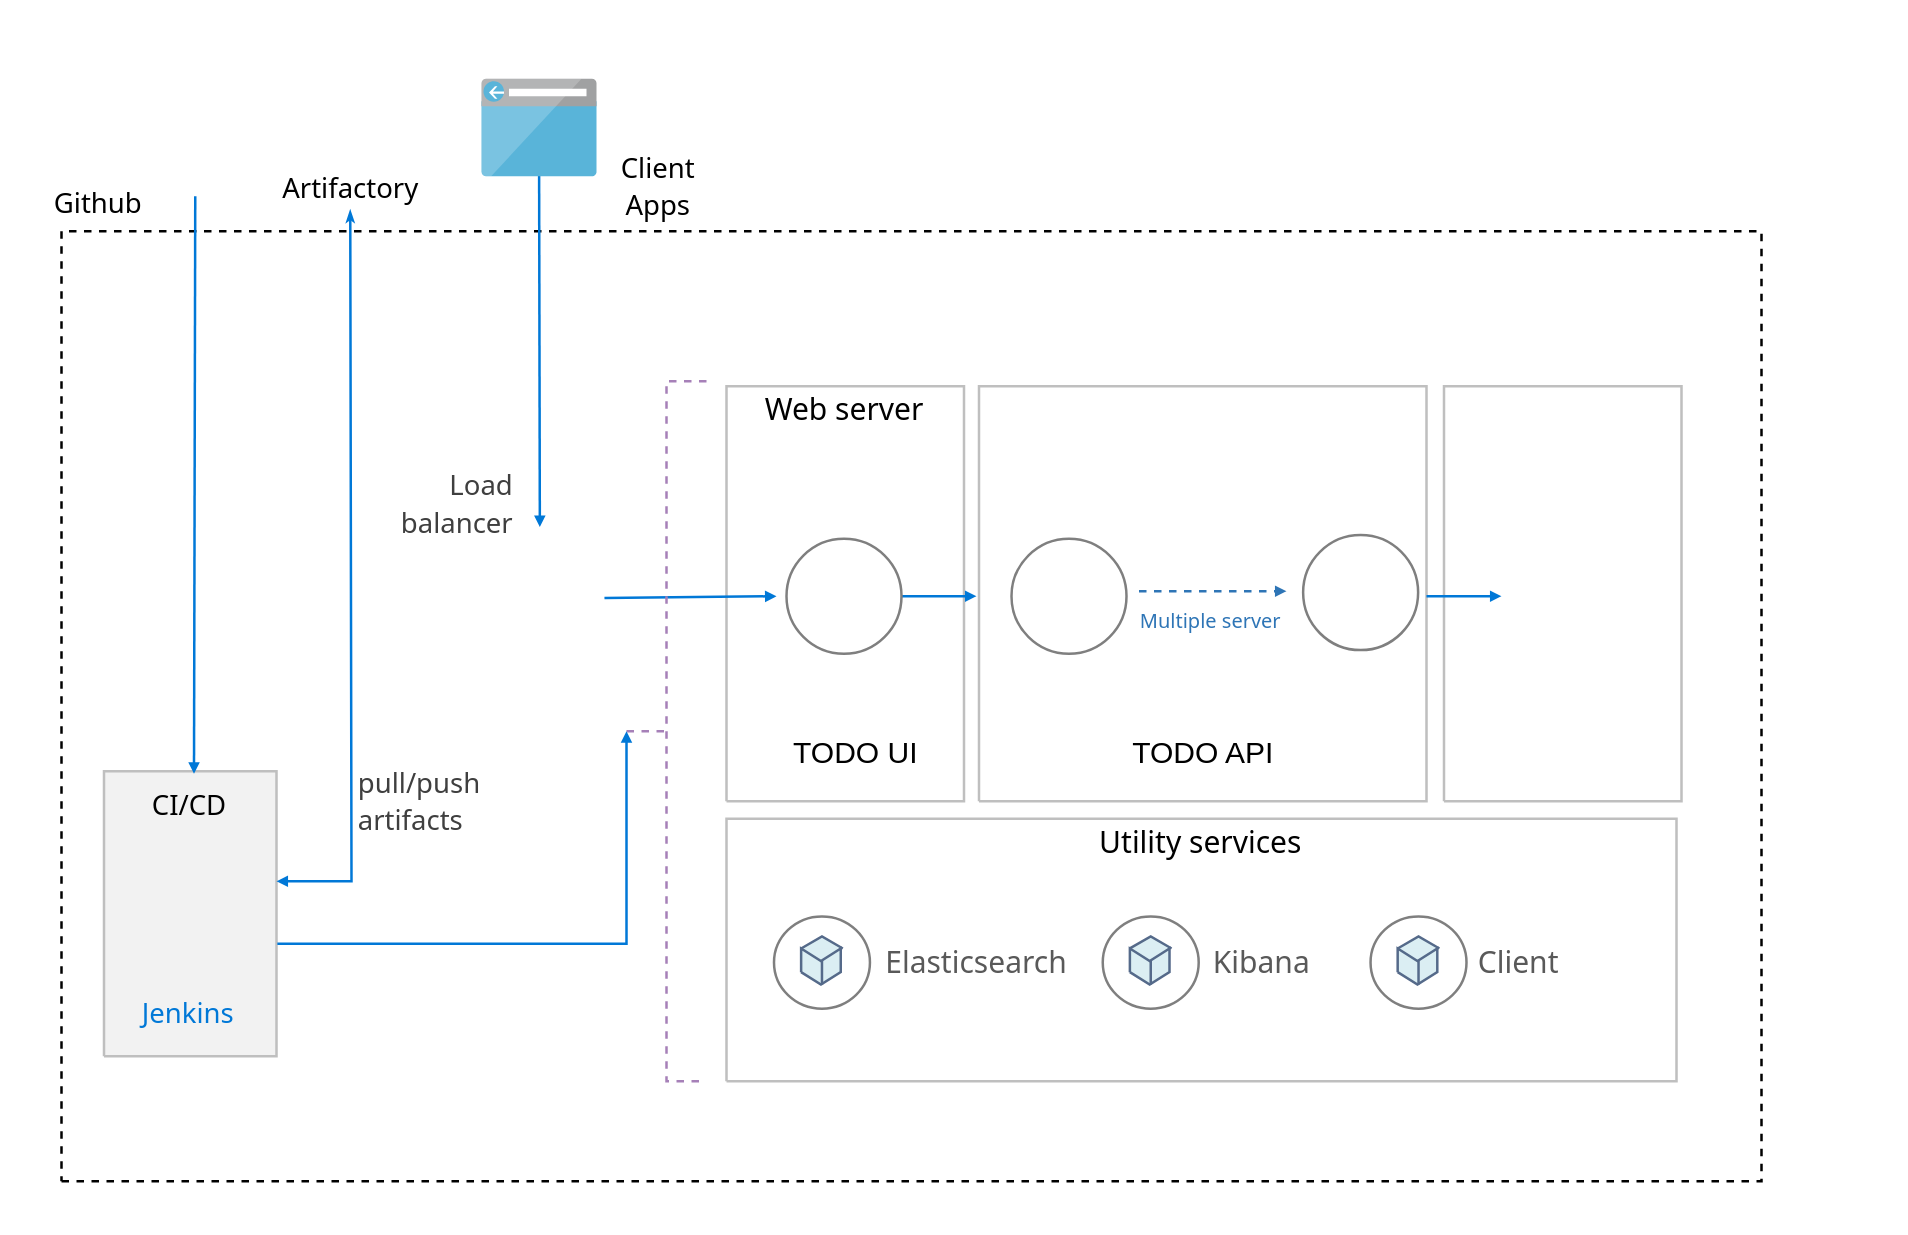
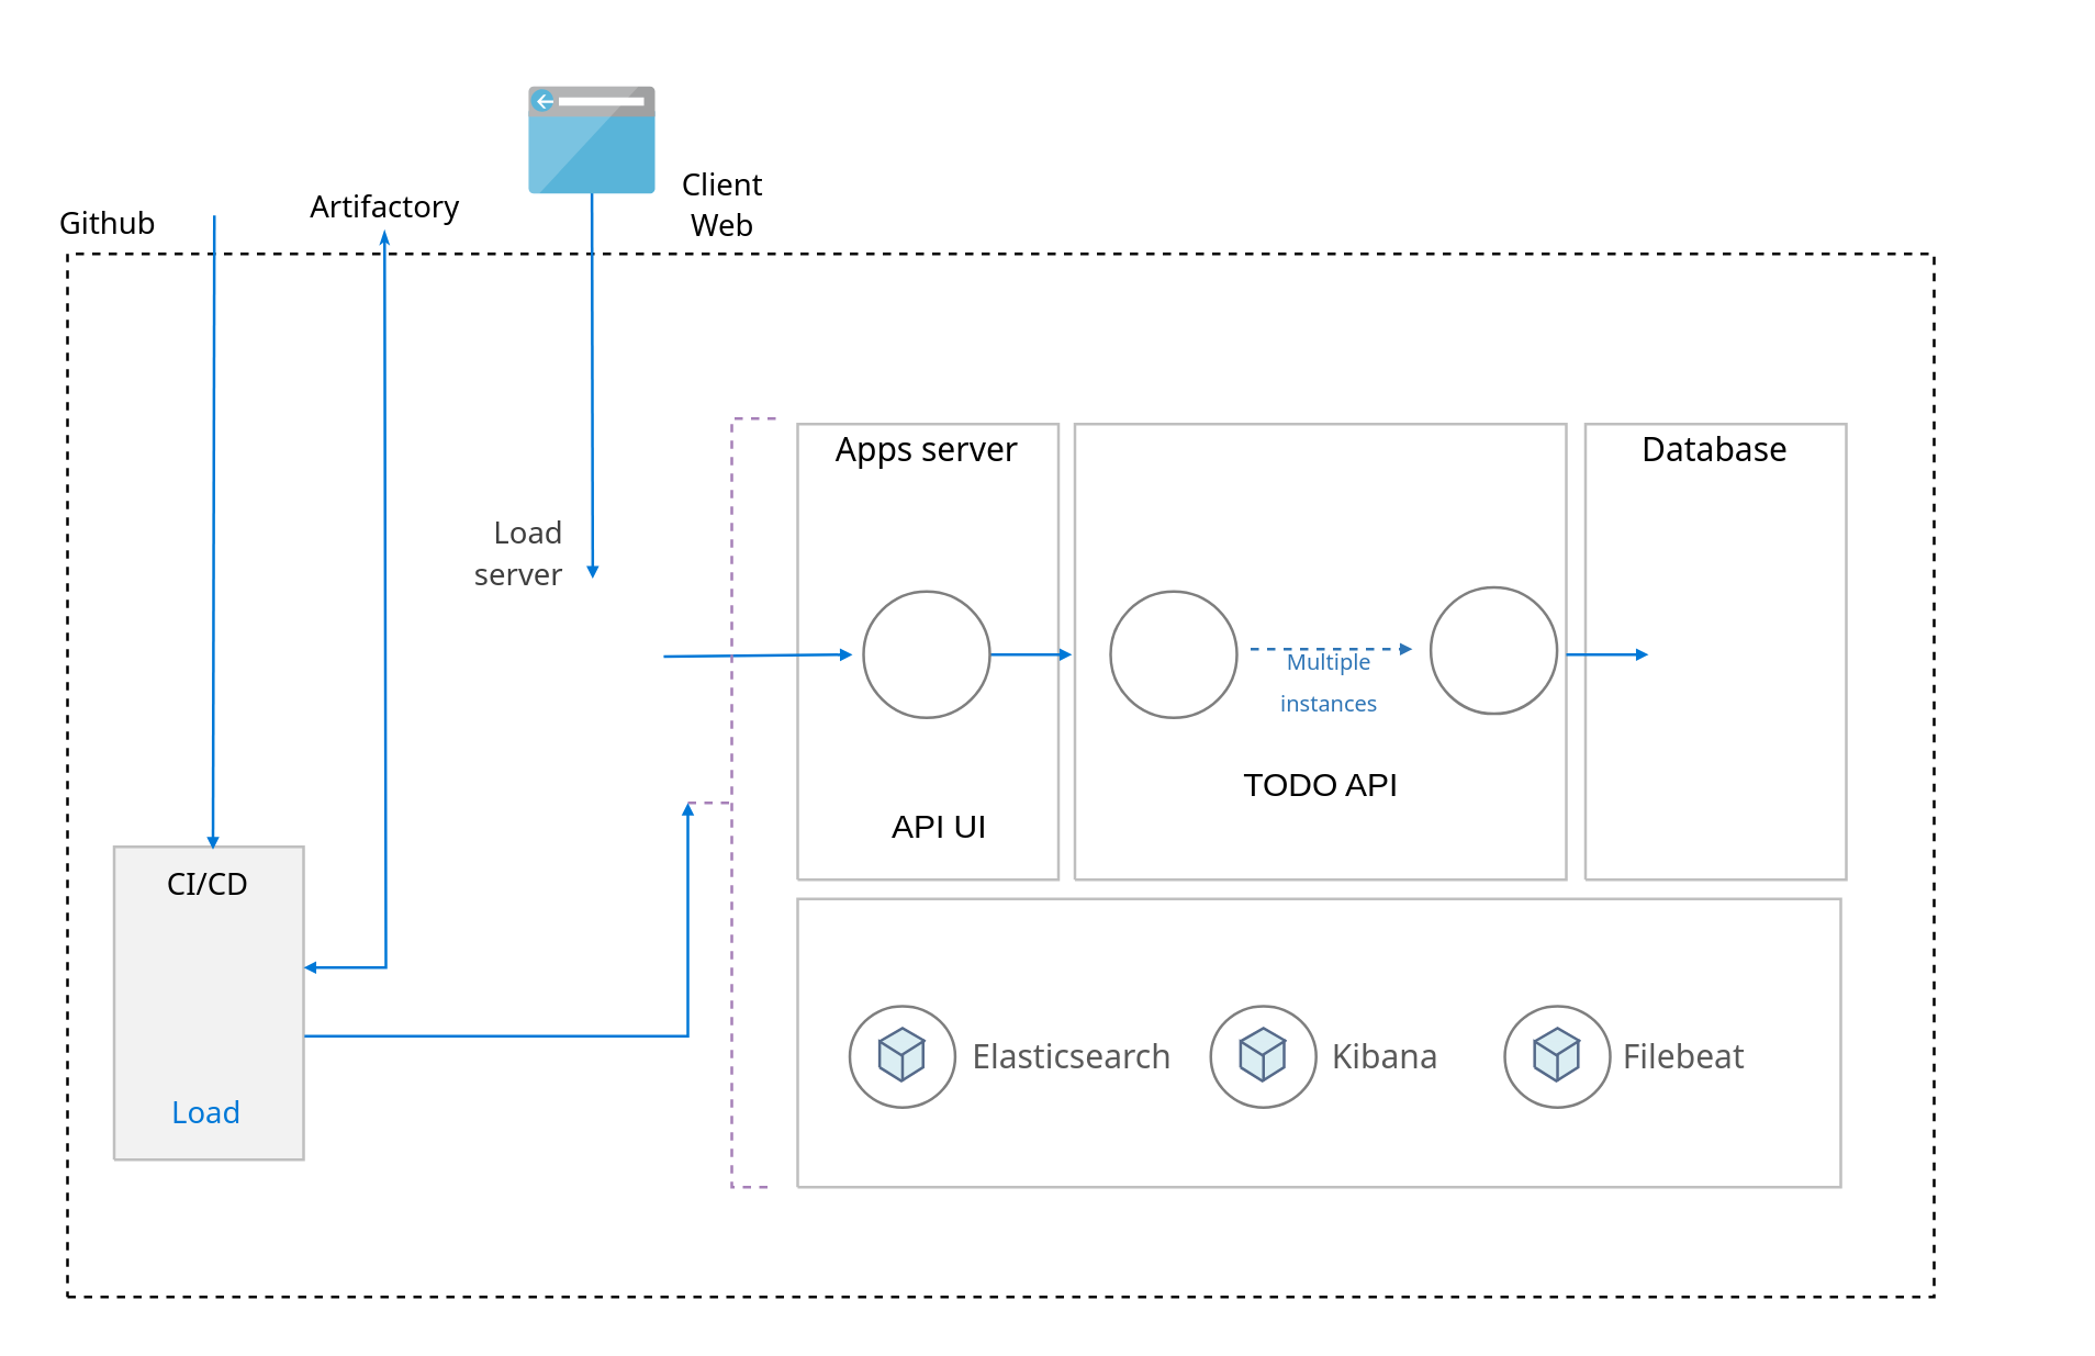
- <mxCell id="23" value="&lt;font style=&quot;font-size:11px;font-family:Segoe UI;color:#000000;direction:ltr;letter-spacing:0px;line-height:120%;opacity:1&quot;&gt;Client Apps&lt;br/&gt;&lt;/font&gt;" style="verticalAlign=middle;align=center;vsdxID=181;fillColor=none;gradientColor=none;shape=stencil(nZBLDoAgDERP0z3SIyjew0SURgSD+Lu9kMZoXLhwN9O+tukAlrNpJg1SzDH4QW/URgNYgZTkjA4UkwJUgGXng+6DX1zLfmoymdXo17xh5zmRJ6Q42BWCfc2oJfdAr+Yv+AP9Cb7OJ3H/2JG1HNGz/84klThPVCc=);strokeColor=none;labelBackgroundColor=none;rounded=0;html=1;whiteSpace=wrap;" parent="1" vertex="1"><mxGeometry x="244" y="63.5" width="38" height="20" as="geometry" /></mxCell>
+ <mxCell id="23" value="&lt;font style=&quot;font-size:11px;font-family:Segoe UI;color:#000000;direction:ltr;letter-spacing:0px;line-height:120%;opacity:1&quot;&gt;Client Web&lt;br/&gt;&lt;/font&gt;" style="verticalAlign=middle;align=center;vsdxID=181;fillColor=none;gradientColor=none;shape=stencil(nZBLDoAgDERP0z3SIyjew0SURgSD+Lu9kMZoXLhwN9O+tukAlrNpJg1SzDH4QW/URgNYgZTkjA4UkwJUgGXng+6DX1zLfmoymdXo17xh5zmRJ6Q42BWCfc2oJfdAr+Yv+AP9Cb7OJ3H/2JG1HNGz/84klThPVCc=);strokeColor=none;labelBackgroundColor=none;rounded=0;html=1;whiteSpace=wrap;" parent="1" vertex="1"><mxGeometry x="244" y="63.5" width="38" height="20" as="geometry" /></mxCell>
+ <mxCell id="67" value="&lt;font style=&quot;font-size: 12px ; font-family: &amp;#34;segoe ui&amp;#34; ; color: #000000 ; direction: ltr ; letter-spacing: 0px ; line-height: 120% ; opacity: 1&quot;&gt;Database&lt;br&gt;&lt;/font&gt;" style="verticalAlign=middle;align=center;vsdxID=29;fillColor=none;gradientColor=none;shape=stencil(nZBLDoAgDERP0z3SIyjew0SURgSD+Lu9kMZoXLhwN9O+tukAlrNpJg1SzDH4QW/URgNYgZTkjA4UkwJUgGXng+6DX1zLfmoymdXo17xh5zmRJ6Q42BWCfc2oJfdAr+Yv+AP9Cb7OJ3H/2JG1HNGz/84klThPVCc=);strokeColor=none;labelBackgroundColor=none;rounded=0;html=1;whiteSpace=wrap;" parent="1" vertex="1"><mxGeometry x="577" y="154" width="95" height="19" as="geometry" /></mxCell>
- <mxCell id="8" value="&lt;font style=&quot;font-size: 12px ; font-family: &amp;#34;segoe ui&amp;#34; ; color: #000000 ; direction: ltr ; letter-spacing: 0px ; line-height: 120% ; opacity: 1&quot;&gt;Web server&lt;br&gt;&lt;/font&gt;" style="verticalAlign=middle;align=center;vsdxID=29;fillColor=none;gradientColor=none;shape=stencil(nZBLDoAgDERP0z3SIyjew0SURgSD+Lu9kMZoXLhwN9O+tukAlrNpJg1SzDH4QW/URgNYgZTkjA4UkwJUgGXng+6DX1zLfmoymdXo17xh5zmRJ6Q42BWCfc2oJfdAr+Yv+AP9Cb7OJ3H/2JG1HNGz/84klThPVCc=);strokeColor=none;labelBackgroundColor=none;rounded=0;html=1;whiteSpace=wrap;" parent="1" vertex="1"><mxGeometry x="290" y="154" width="95" height="19" as="geometry" /></mxCell>
+ <mxCell id="8" value="&lt;font style=&quot;font-size: 12px ; font-family: &amp;#34;segoe ui&amp;#34; ; color: #000000 ; direction: ltr ; letter-spacing: 0px ; line-height: 120% ; opacity: 1&quot;&gt;Apps server&lt;br&gt;&lt;/font&gt;" style="verticalAlign=middle;align=center;vsdxID=29;fillColor=none;gradientColor=none;shape=stencil(nZBLDoAgDERP0z3SIyjew0SURgSD+Lu9kMZoXLhwN9O+tukAlrNpJg1SzDH4QW/URgNYgZTkjA4UkwJUgGXng+6DX1zLfmoymdXo17xh5zmRJ6Q42BWCfc2oJfdAr+Yv+AP9Cb7OJ3H/2JG1HNGz/84klThPVCc=);strokeColor=none;labelBackgroundColor=none;rounded=0;html=1;whiteSpace=wrap;" parent="1" vertex="1"><mxGeometry x="290" y="154" width="95" height="19" as="geometry" /></mxCell>
- <mxCell id="77" value="&lt;div&gt;&lt;span style=&quot;color: rgb(63 , 63 , 63) ; font-family: &amp;#34;segoe ui&amp;#34; ; font-size: 11px ; letter-spacing: 0px&quot;&gt;Load balancer&lt;/span&gt;&lt;/div&gt;" style="verticalAlign=middle;align=right;vsdxID=275;fillColor=none;gradientColor=none;shape=stencil(nZBLDoAgDERP0z3SIyjew0SURgSD+Lu9kMZoXLhwN9O+tukAlrNpJg1SzDH4QW/URgNYgZTkjA4UkwJUgGXng+6DX1zLfmoymdXo17xh5zmRJ6Q42BWCfc2oJfdAr+Yv+AP9Cb7OJ3H/2JG1HNGz/84klThPVCc=);strokeColor=none;labelBackgroundColor=none;rounded=0;html=1;whiteSpace=wrap;" vertex="1" parent="1"><mxGeometry x="160" y="187" width="47" height="28" as="geometry" /></mxCell>
+ <mxCell id="77" value="&lt;div&gt;&lt;span style=&quot;color: rgb(63 , 63 , 63) ; font-family: &amp;#34;segoe ui&amp;#34; ; font-size: 11px ; letter-spacing: 0px&quot;&gt;Load server&lt;/span&gt;&lt;/div&gt;" style="verticalAlign=middle;align=right;vsdxID=275;fillColor=none;gradientColor=none;shape=stencil(nZBLDoAgDERP0z3SIyjew0SURgSD+Lu9kMZoXLhwN9O+tukAlrNpJg1SzDH4QW/URgNYgZTkjA4UkwJUgGXng+6DX1zLfmoymdXo17xh5zmRJ6Q42BWCfc2oJfdAr+Yv+AP9Cb7OJ3H/2JG1HNGz/84klThPVCc=);strokeColor=none;labelBackgroundColor=none;rounded=0;html=1;whiteSpace=wrap;" vertex="1" parent="1"><mxGeometry x="160" y="187" width="47" height="28" as="geometry" /></mxCell>
- <mxCell id="12" value="&lt;font style=&quot;font-size: 8px ; font-family: &amp;#34;segoe ui&amp;#34; ; color: #2e75b6 ; direction: ltr ; letter-spacing: 0px ; line-height: 120% ; opacity: 1&quot;&gt;Multiple server&lt;br&gt;&lt;/font&gt;" style="verticalAlign=middle;align=center;vsdxID=168;fillColor=none;gradientColor=none;shape=stencil(nZBLDoAgDERP0z3SIyjew0SURgSD+Lu9kMZoXLhwN9O+tukAlrNpJg1SzDH4QW/URgNYgZTkjA4UkwJUgGXng+6DX1zLfmoymdXo17xh5zmRJ6Q42BWCfc2oJfdAr+Yv+AP9Cb7OJ3H/2JG1HNGz/84klThPVCc=);strokeColor=none;labelBackgroundColor=none;rounded=0;html=1;whiteSpace=wrap;" parent="1" vertex="1"><mxGeometry x="454" y="237" width="60" height="19" as="geometry" /></mxCell>
+ <mxCell id="12" value="&lt;font style=&quot;font-size: 8px ; font-family: &amp;#34;segoe ui&amp;#34; ; color: #2e75b6 ; direction: ltr ; letter-spacing: 0px ; line-height: 120% ; opacity: 1&quot;&gt;Multiple instances&lt;br&gt;&lt;/font&gt;" style="verticalAlign=middle;align=center;vsdxID=168;fillColor=none;gradientColor=none;shape=stencil(nZBLDoAgDERP0z3SIyjew0SURgSD+Lu9kMZoXLhwN9O+tukAlrNpJg1SzDH4QW/URgNYgZTkjA4UkwJUgGXng+6DX1zLfmoymdXo17xh5zmRJ6Q42BWCfc2oJfdAr+Yv+AP9Cb7OJ3H/2JG1HNGz/84klThPVCc=);strokeColor=none;labelBackgroundColor=none;rounded=0;html=1;whiteSpace=wrap;" parent="1" vertex="1"><mxGeometry x="454" y="237" width="60" height="19" as="geometry" /></mxCell>
- <mxCell id="20" value="&lt;font style=&quot;font-size: 12px&quot;&gt;TODO API&lt;/font&gt;" style="text;html=1;strokeColor=none;fillColor=none;align=center;verticalAlign=middle;whiteSpace=wrap;rounded=0;fontSize=12;" parent="1" vertex="1"><mxGeometry x="431.5" y="285.5" width="98" height="30" as="geometry" /></mxCell>
+ <mxCell id="20" value="&lt;font style=&quot;font-size: 12px&quot;&gt;TODO API&lt;/font&gt;" style="text;html=1;strokeColor=none;fillColor=none;align=center;verticalAlign=middle;whiteSpace=wrap;rounded=0;fontSize=12;" parent="1" vertex="1"><mxGeometry x="431.5" y="270.5" width="98" height="30" as="geometry" /></mxCell>
- <mxCell id="29" value="&lt;font style=&quot;font-size: 12px&quot;&gt;TODO UI&lt;/font&gt;" style="text;html=1;strokeColor=none;fillColor=none;align=center;verticalAlign=middle;whiteSpace=wrap;rounded=0;fontSize=12;" parent="1" vertex="1"><mxGeometry x="293" y="285.5" width="98" height="30" as="geometry" /></mxCell>
+ <mxCell id="29" value="&lt;font style=&quot;font-size: 12px&quot;&gt;API UI&lt;/font&gt;" style="text;html=1;strokeColor=none;fillColor=none;align=center;verticalAlign=middle;whiteSpace=wrap;rounded=0;fontSize=12;" parent="1" vertex="1"><mxGeometry x="293" y="285.5" width="98" height="30" as="geometry" /></mxCell>
- <mxCell id="13" value="&lt;div style=&quot;text-align: left&quot;&gt;&lt;span style=&quot;color: rgb(63 , 63 , 63) ; font-family: &amp;#34;segoe ui&amp;#34; ; font-size: 11px ; letter-spacing: 0px&quot;&gt;pull/push artifacts&lt;/span&gt;&lt;/div&gt;" style="verticalAlign=middle;align=center;vsdxID=275;fillColor=none;gradientColor=none;shape=stencil(nZBLDoAgDERP0z3SIyjew0SURgSD+Lu9kMZoXLhwN9O+tukAlrNpJg1SzDH4QW/URgNYgZTkjA4UkwJUgGXng+6DX1zLfmoymdXo17xh5zmRJ6Q42BWCfc2oJfdAr+Yv+AP9Cb7OJ3H/2JG1HNGz/84klThPVCc=);strokeColor=none;labelBackgroundColor=none;rounded=0;html=1;whiteSpace=wrap;" parent="1" vertex="1"><mxGeometry x="144" y="306" width="47" height="28" as="geometry" /></mxCell>
- <mxCell id="34" value="&lt;font style=&quot;font-size:12px;font-family:Segoe UI;color:#000000;direction:ltr;letter-spacing:0px;line-height:120%;opacity:1&quot;&gt;Utility services&lt;br/&gt;&lt;/font&gt;" style="verticalAlign=middle;align=center;vsdxID=31;fillColor=none;gradientColor=none;shape=stencil(nZBLDoAgDERP0z3SIyjew0SURgSD+Lu9kMZoXLhwN9O+tukAlrNpJg1SzDH4QW/URgNYgZTkjA4UkwJUgGXng+6DX1zLfmoymdXo17xh5zmRJ6Q42BWCfc2oJfdAr+Yv+AP9Cb7OJ3H/2JG1HNGz/84klThPVCc=);strokeColor=none;labelBackgroundColor=none;rounded=0;html=1;whiteSpace=wrap;" parent="1" vertex="1"><mxGeometry x="290" y="327" width="380" height="19" as="geometry" /></mxCell>
- <mxCell id="58" value="&lt;font style=&quot;font-family: &amp;quot;segoe ui&amp;quot;; color: rgb(89, 89, 89); direction: ltr; letter-spacing: 0px; line-height: 120%; opacity: 1; font-size: 12px;&quot;&gt;&lt;font style=&quot;font-size: 12px;&quot;&gt;Client&lt;/font&gt;&lt;br style=&quot;font-size: 12px;&quot;&gt;&lt;/font&gt;" style="verticalAlign=middle;align=left;vsdxID=382;fillColor=none;gradientColor=none;shape=stencil(nZBLDoAgDERP0z3SIyjew0SURgSD+Lu9kMZoXLhwN9O+tukAlrNpJg1SzDH4QW/URgNYgZTkjA4UkwJUgGXng+6DX1zLfmoymdXo17xh5zmRJ6Q42BWCfc2oJfdAr+Yv+AP9Cb7OJ3H/2JG1HNGz/84klThPVCc=);strokeColor=none;labelBackgroundColor=none;rounded=0;html=1;whiteSpace=wrap;fontSize=12;" parent="1" vertex="1"><mxGeometry x="589.004" y="374.374" width="151.616" height="20.296" as="geometry" /></mxCell>
+ <mxCell id="58" value="&lt;font style=&quot;font-family: &amp;quot;segoe ui&amp;quot;; color: rgb(89, 89, 89); direction: ltr; letter-spacing: 0px; line-height: 120%; opacity: 1; font-size: 12px;&quot;&gt;&lt;font style=&quot;font-size: 12px;&quot;&gt;Filebeat&lt;/font&gt;&lt;br style=&quot;font-size: 12px;&quot;&gt;&lt;/font&gt;" style="verticalAlign=middle;align=left;vsdxID=382;fillColor=none;gradientColor=none;shape=stencil(nZBLDoAgDERP0z3SIyjew0SURgSD+Lu9kMZoXLhwN9O+tukAlrNpJg1SzDH4QW/URgNYgZTkjA4UkwJUgGXng+6DX1zLfmoymdXo17xh5zmRJ6Q42BWCfc2oJfdAr+Yv+AP9Cb7OJ3H/2JG1HNGz/84klThPVCc=);strokeColor=none;labelBackgroundColor=none;rounded=0;html=1;whiteSpace=wrap;fontSize=12;" parent="1" vertex="1"><mxGeometry x="589.004" y="374.374" width="151.616" height="20.296" as="geometry" /></mxCell>
- <mxCell id="26" value="&lt;font style=&quot;font-size: 11px ; font-family: &amp;#34;segoe ui&amp;#34; ; color: #0078d7 ; direction: ltr ; letter-spacing: 0px ; line-height: 120% ; opacity: 1&quot;&gt;Jenkins&lt;br&gt;&lt;/font&gt;" style="verticalAlign=middle;align=center;vsdxID=173;fillColor=none;gradientColor=none;shape=stencil(nZBLDoAgDERP0z3SIyjew0SURgSD+Lu9kMZoXLhwN9O+tukAlrNpJg1SzDH4QW/URgNYgZTkjA4UkwJUgGXng+6DX1zLfmoymdXo17xh5zmRJ6Q42BWCfc2oJfdAr+Yv+AP9Cb7OJ3H/2JG1HNGz/84klThPVCc=);strokeColor=none;labelBackgroundColor=none;rounded=0;html=1;whiteSpace=wrap;" parent="1" vertex="1"><mxGeometry x="40" y="387" width="70" height="35" as="geometry" /></mxCell>
+ <mxCell id="26" value="&lt;font style=&quot;font-size: 11px ; font-family: &amp;#34;segoe ui&amp;#34; ; color: #0078d7 ; direction: ltr ; letter-spacing: 0px ; line-height: 120% ; opacity: 1&quot;&gt;Load&lt;br&gt;&lt;/font&gt;" style="verticalAlign=middle;align=center;vsdxID=173;fillColor=none;gradientColor=none;shape=stencil(nZBLDoAgDERP0z3SIyjew0SURgSD+Lu9kMZoXLhwN9O+tukAlrNpJg1SzDH4QW/URgNYgZTkjA4UkwJUgGXng+6DX1zLfmoymdXo17xh5zmRJ6Q42BWCfc2oJfdAr+Yv+AP9Cb7OJ3H/2JG1HNGz/84klThPVCc=);strokeColor=none;labelBackgroundColor=none;rounded=0;html=1;whiteSpace=wrap;" parent="1" vertex="1"><mxGeometry x="40" y="387" width="70" height="35" as="geometry" /></mxCell>
